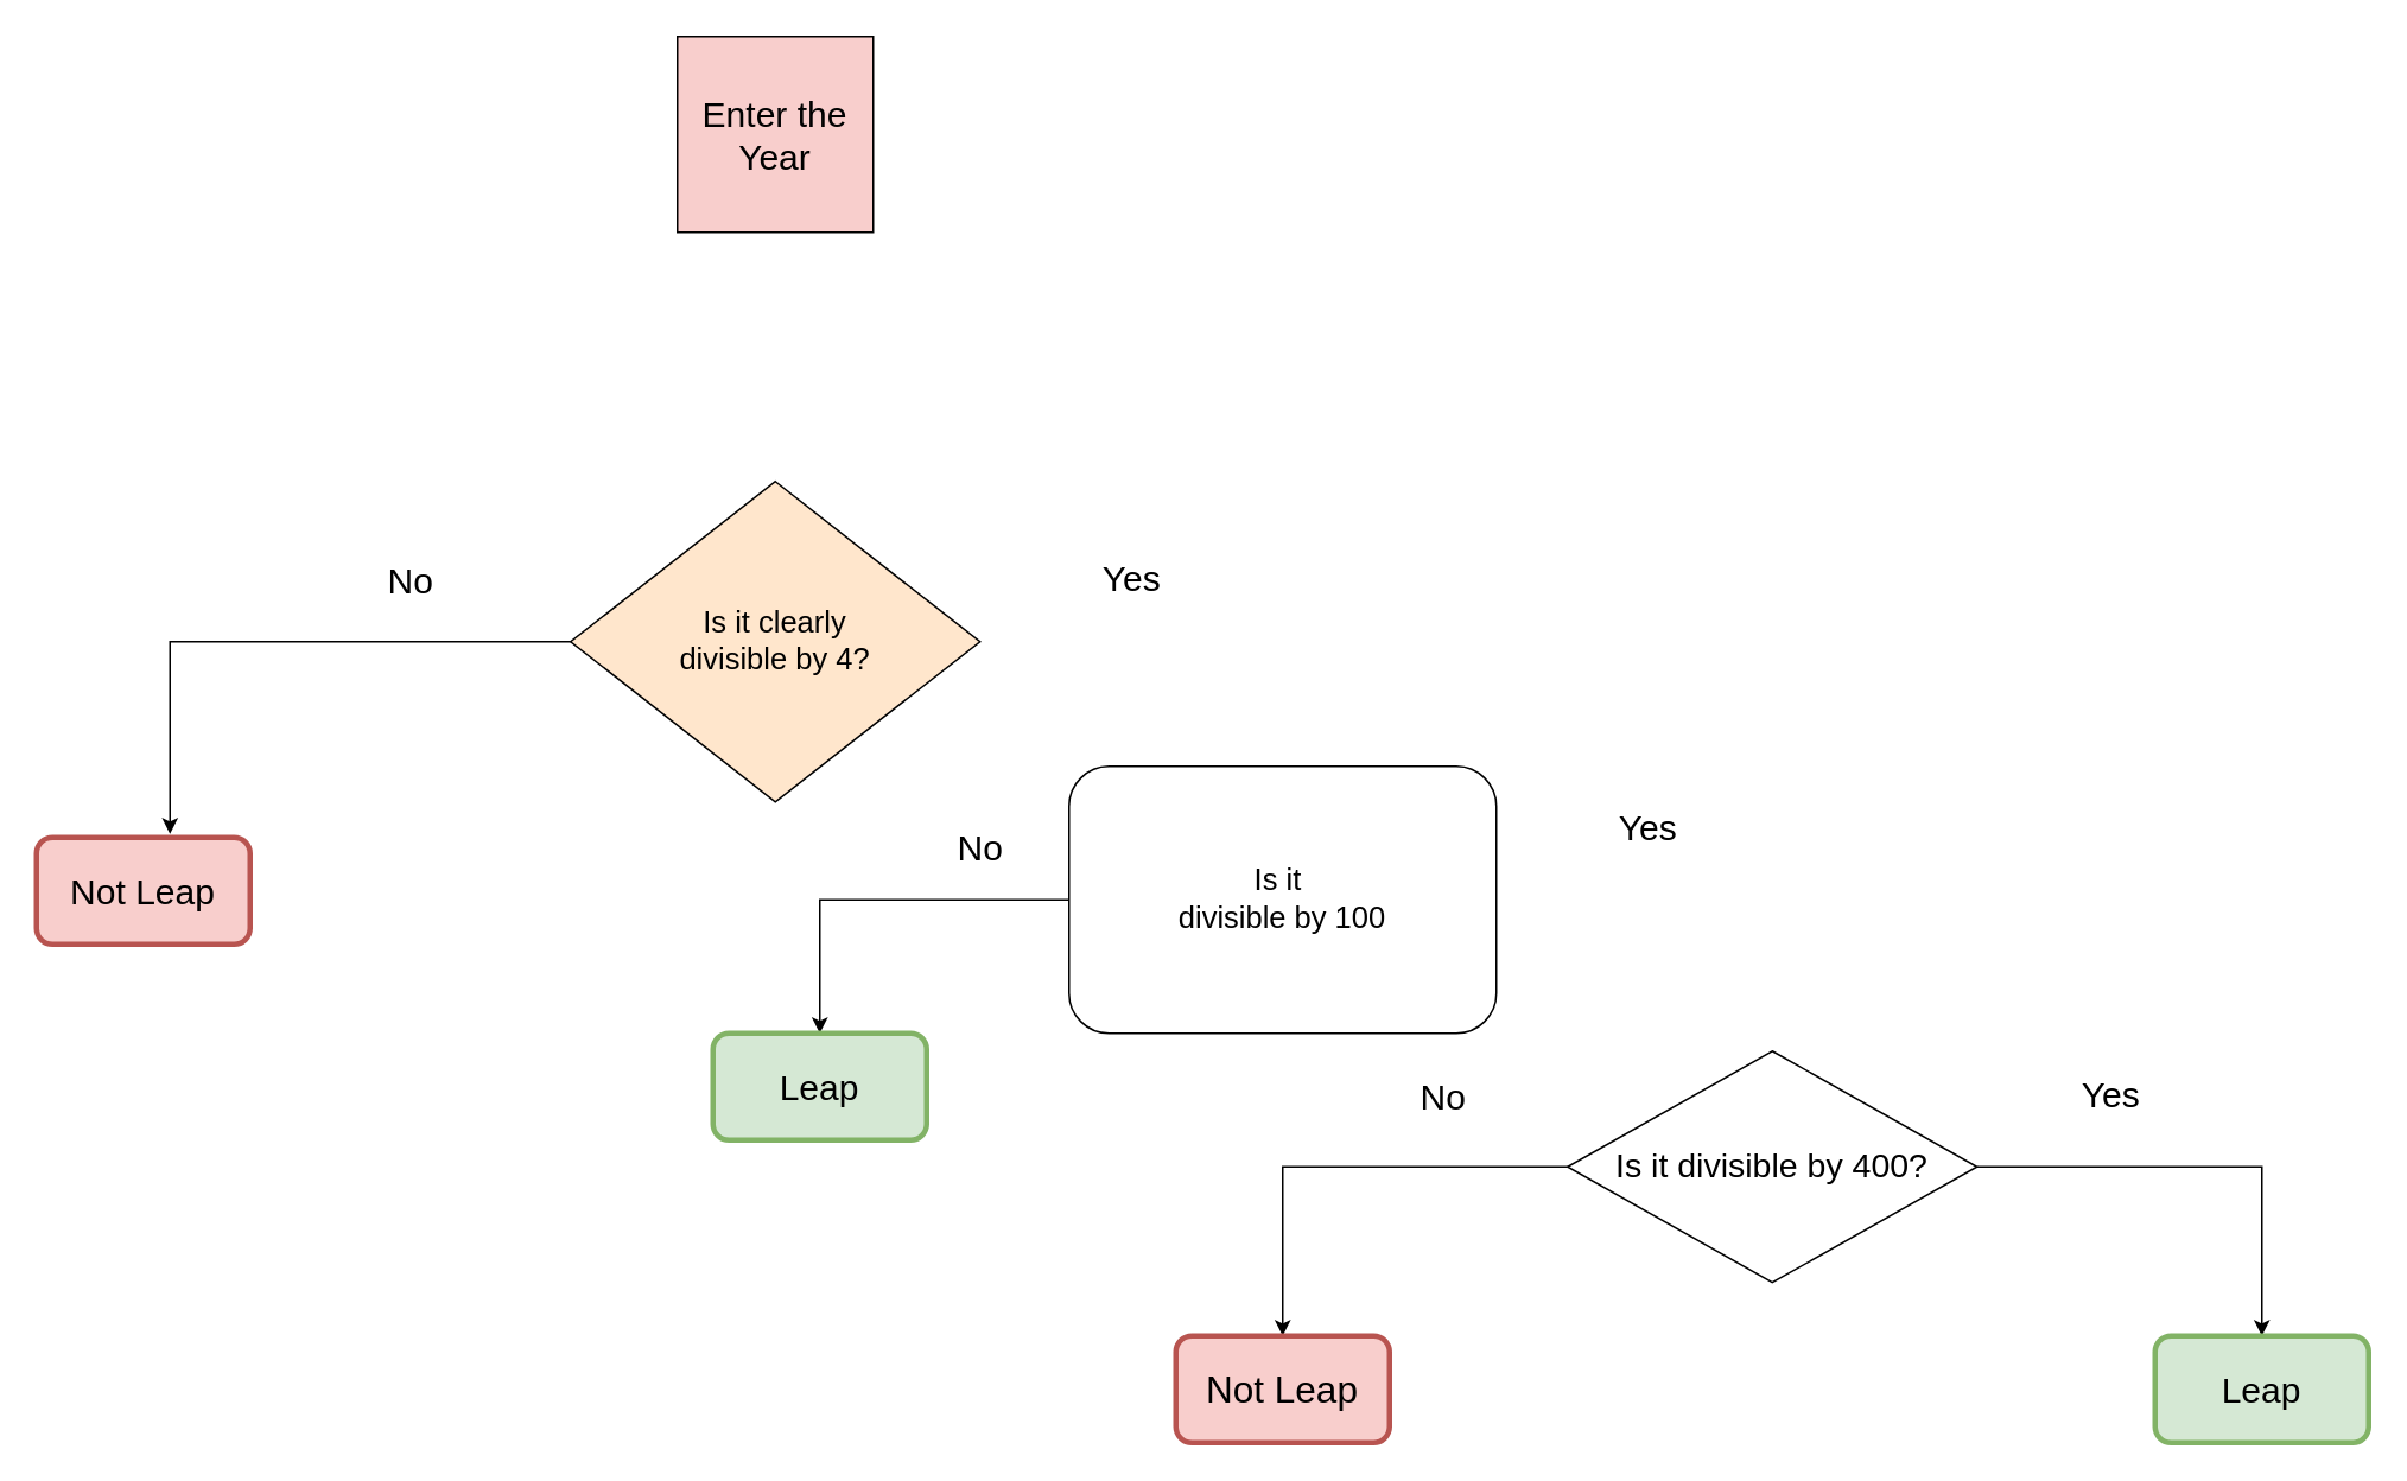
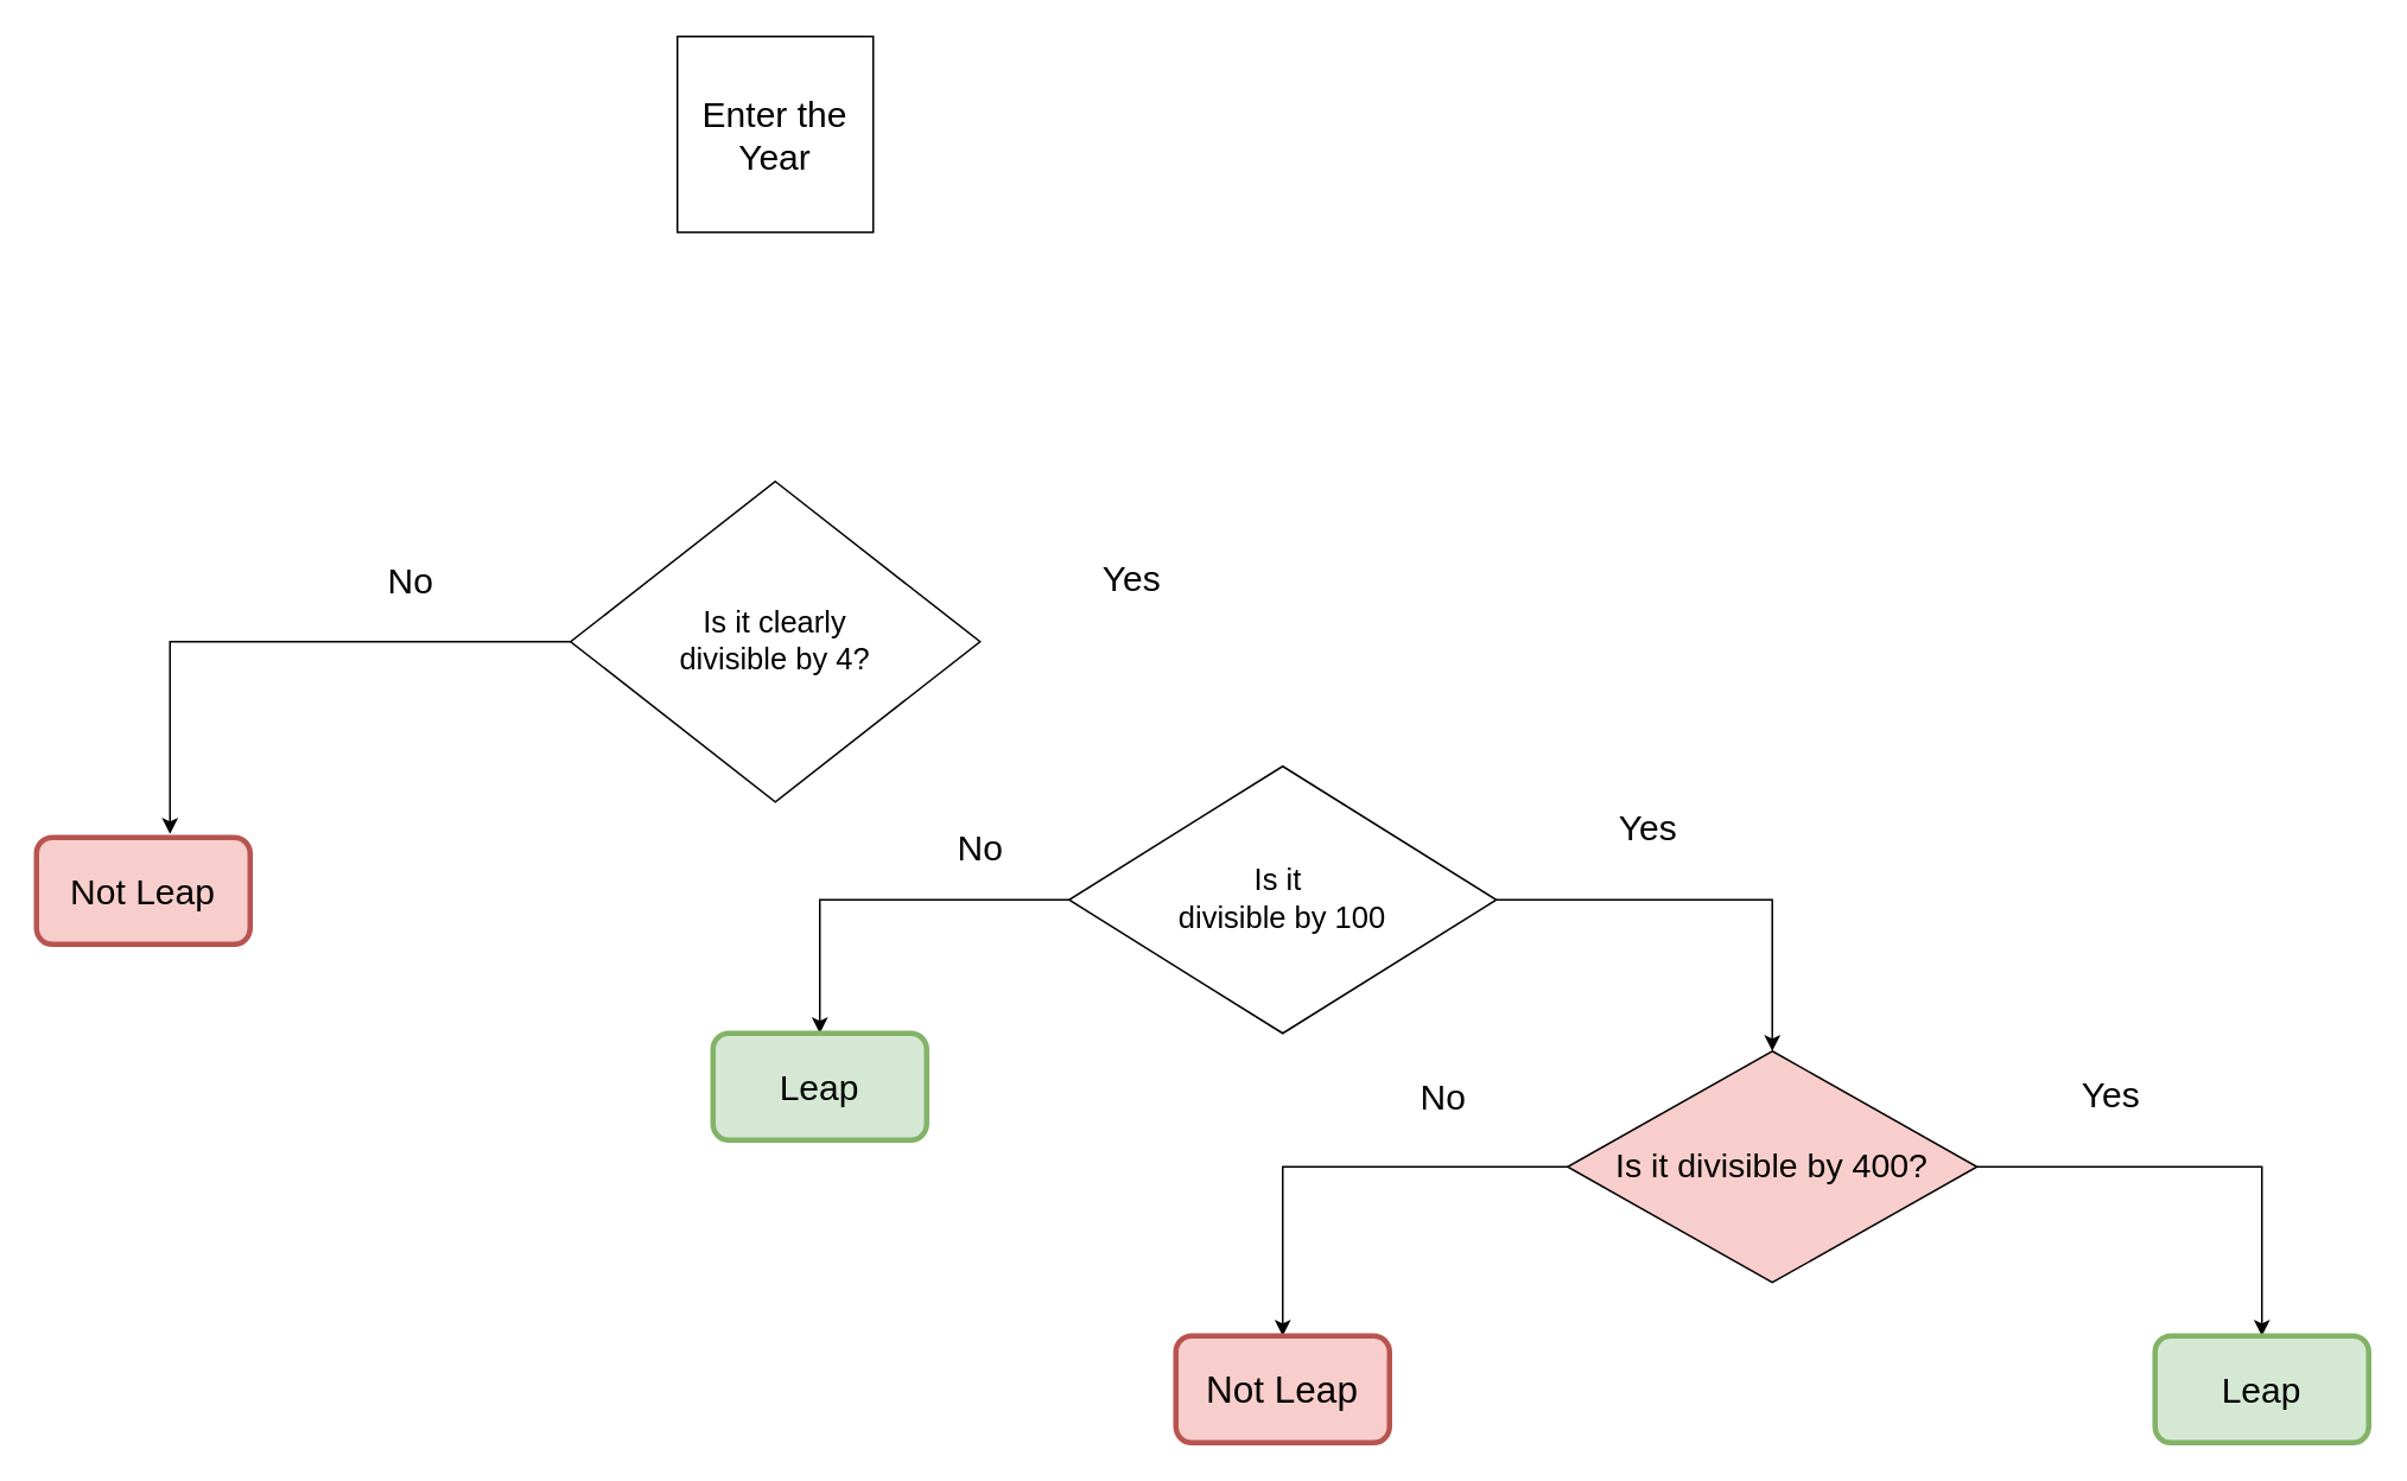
- <mxCell id="19" value="Enter the Year" style="whiteSpace=wrap;html=1;aspect=fixed;fontSize=20;fillColor=#f8cecc;" parent="1" vertex="1"><mxGeometry x="380" y="20" width="110" height="110" as="geometry" /></mxCell>
+ <mxCell id="19" value="Enter the Year" style="whiteSpace=wrap;html=1;aspect=fixed;fontSize=20;" parent="1" vertex="1"><mxGeometry x="380" y="20" width="110" height="110" as="geometry" /></mxCell>
- <mxCell id="3" value="&lt;font style=&quot;font-size: 17px;&quot;&gt;Is it clearly &lt;br&gt;divisible by 4?&lt;br&gt;&lt;/font&gt;" style="rhombus;whiteSpace=wrap;html=1;fillColor=#ffe6cc;" parent="1" vertex="1"><mxGeometry x="320" y="270" width="230" height="180" as="geometry" /></mxCell>
+ <mxCell id="3" value="&lt;font style=&quot;font-size: 17px;&quot;&gt;Is it clearly &lt;br&gt;divisible by 4?&lt;br&gt;&lt;/font&gt;" style="rhombus;whiteSpace=wrap;html=1;" parent="1" vertex="1"><mxGeometry x="320" y="270" width="230" height="180" as="geometry" /></mxCell>
- <mxCell id="6" value="&lt;font style=&quot;font-size: 17px;&quot;&gt;Is it&amp;nbsp;&lt;br&gt;divisible by 100&lt;/font&gt;" style="whiteSpace=wrap;html=1;rounded=1;" parent="1" vertex="1"><mxGeometry x="600" y="430" width="240" height="150" as="geometry" /></mxCell>
+ <mxCell id="6" value="&lt;font style=&quot;font-size: 17px;&quot;&gt;Is it&amp;nbsp;&lt;br&gt;divisible by 100&lt;/font&gt;" style="rhombus;whiteSpace=wrap;html=1;" parent="1" vertex="1"><mxGeometry x="600" y="430" width="240" height="150" as="geometry" /></mxCell>
+ <mxCell id="5" style="edgeStyle=orthogonalEdgeStyle;rounded=0;orthogonalLoop=1;jettySize=auto;html=1;entryX=0.5;entryY=0;entryDx=0;entryDy=0;fontSize=20;" parent="1" source="6" target="11" edge="1"><mxGeometry relative="1" as="geometry" /></mxCell>
- <mxCell id="11" value="&lt;font style=&quot;font-size: 19px;&quot;&gt;Is it divisible by 400?&lt;/font&gt;" style="rhombus;whiteSpace=wrap;html=1;" parent="1" vertex="1"><mxGeometry x="880" y="590" width="230" height="130" as="geometry" /></mxCell>
+ <mxCell id="11" value="&lt;font style=&quot;font-size: 19px;&quot;&gt;Is it divisible by 400?&lt;/font&gt;" style="rhombus;whiteSpace=wrap;html=1;fillColor=#f8cecc;" parent="1" vertex="1"><mxGeometry x="880" y="590" width="230" height="130" as="geometry" /></mxCell>
